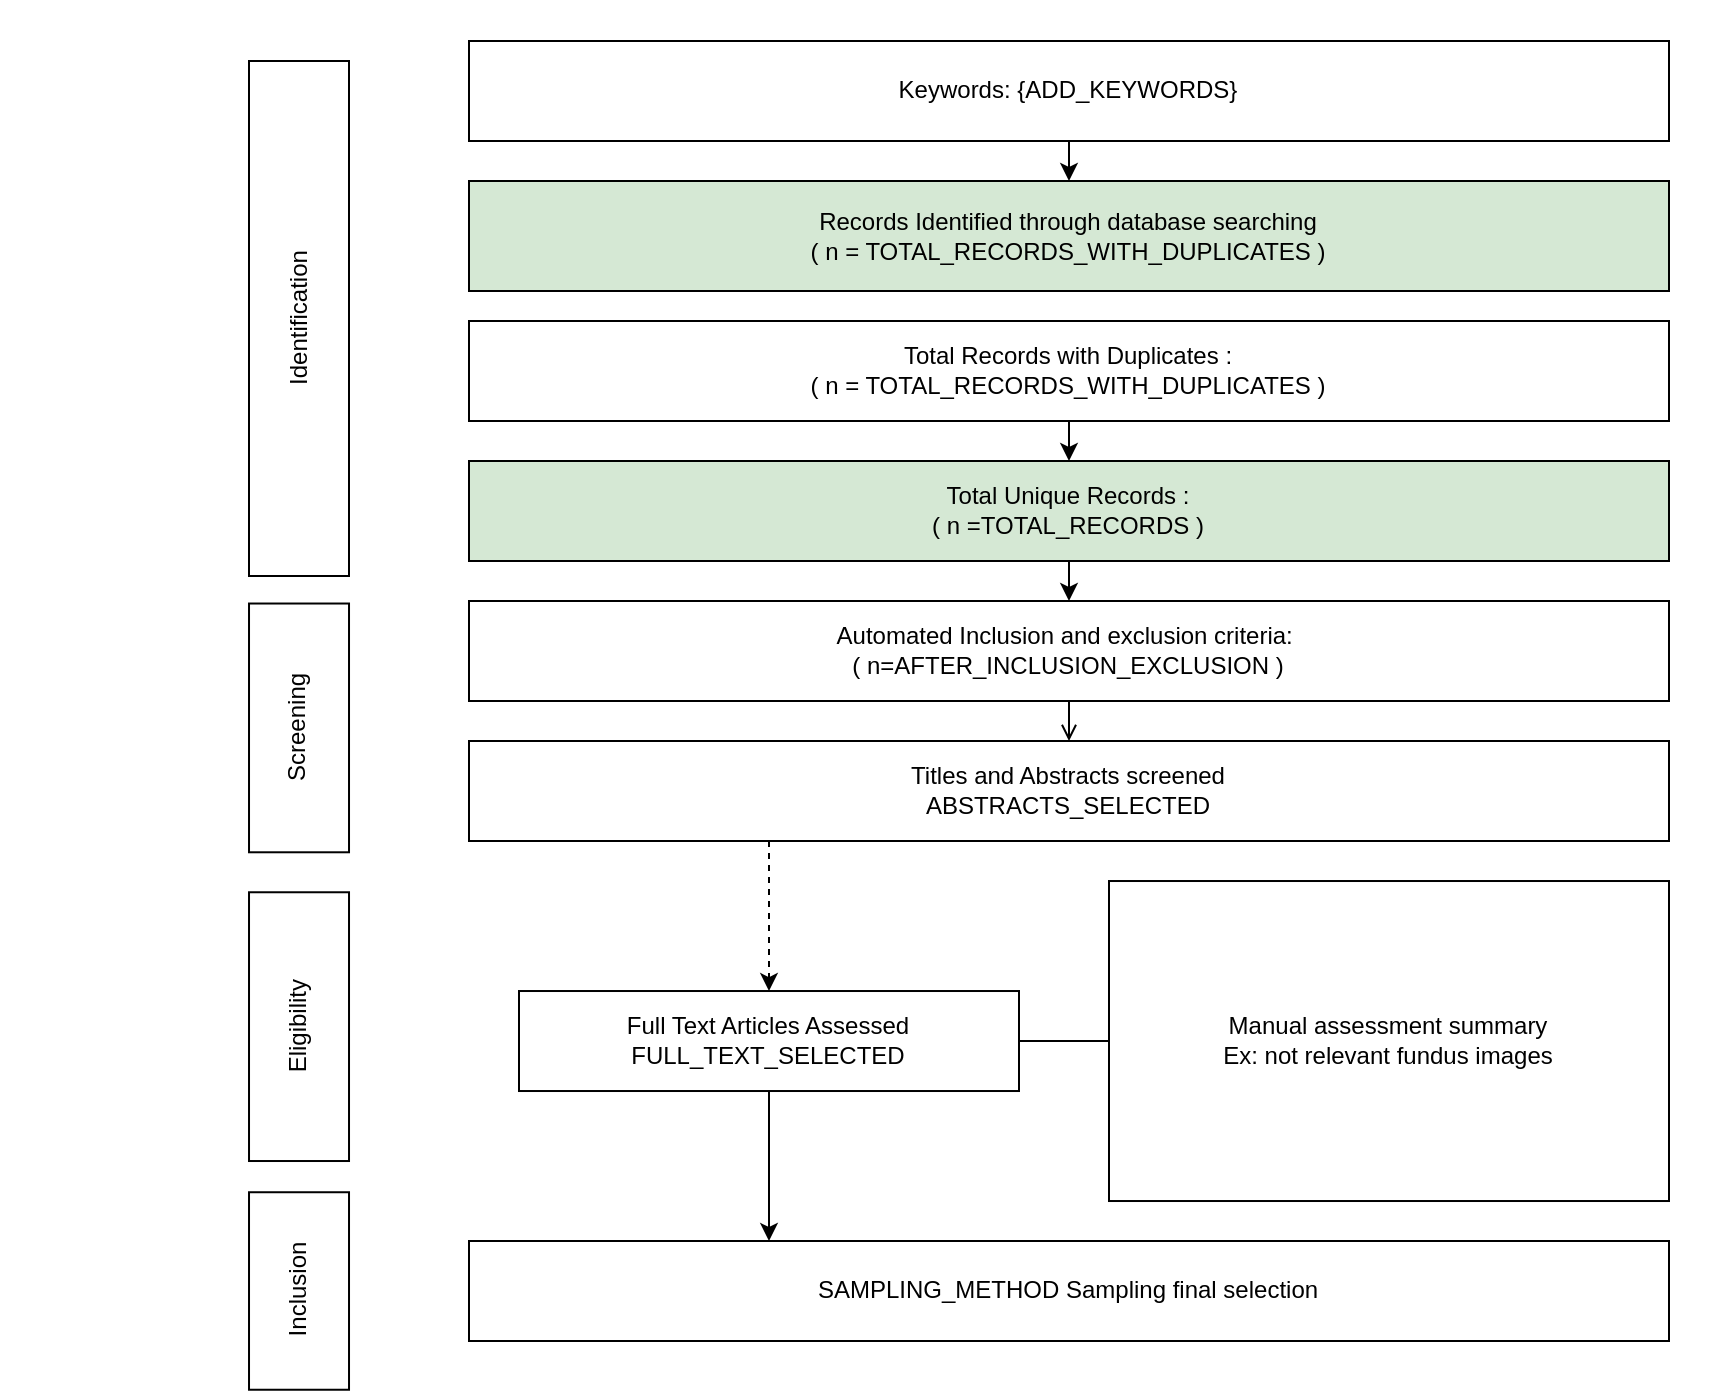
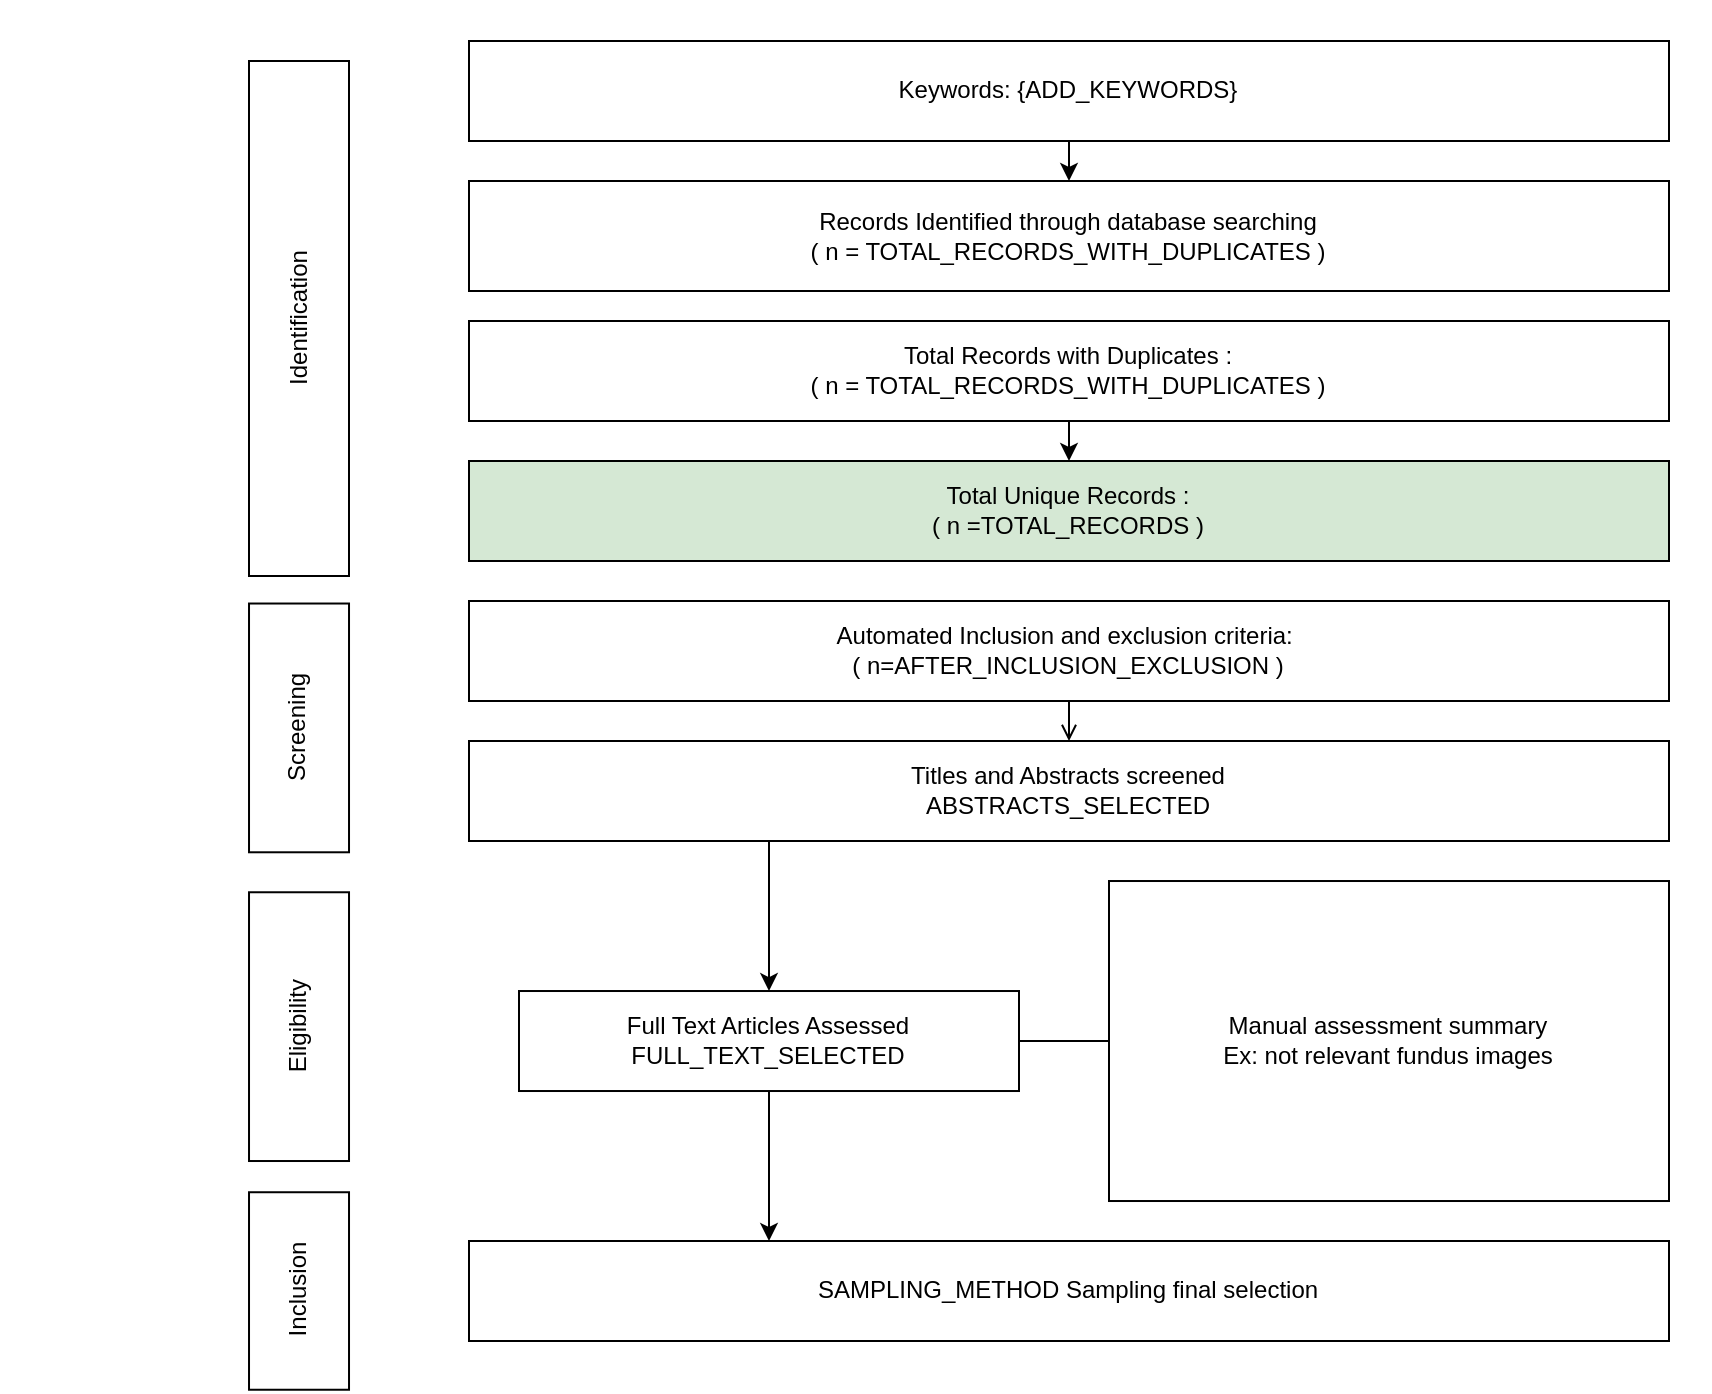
- <mxCell id="5" value="Records Identified through database searching&lt;br&gt;( n = TOTAL_RECORDS_WITH_DUPLICATES )" style="rounded=0;whiteSpace=wrap;html=1;rotation=0;fillColor=#d5e8d4;" vertex="1" parent="1"><mxGeometry x="234" y="90" width="600" height="55" as="geometry" /></mxCell>
+ <mxCell id="5" value="Records Identified through database searching&lt;br&gt;( n = TOTAL_RECORDS_WITH_DUPLICATES )" style="rounded=0;whiteSpace=wrap;html=1;rotation=0;" vertex="1" parent="1"><mxGeometry x="234" y="90" width="600" height="55" as="geometry" /></mxCell>
- <mxCell id="8" style="edgeStyle=orthogonalEdgeStyle;rounded=0;orthogonalLoop=1;jettySize=auto;html=1;exitX=0.5;exitY=1;exitDx=0;exitDy=0;entryX=0.5;entryY=0;entryDx=0;entryDy=0;" edge="1" parent="1" source="9" target="12"><mxGeometry relative="1" as="geometry" /></mxCell>
- <mxCell id="21" style="edgeStyle=orthogonalEdgeStyle;rounded=0;orthogonalLoop=1;jettySize=auto;html=1;exitX=0.25;exitY=1;exitDx=0;exitDy=0;entryX=0.5;entryY=0;entryDx=0;entryDy=0;dashed=1;" edge="1" parent="1" source="13" target="16"><mxGeometry relative="1" as="geometry" /></mxCell>
+ <mxCell id="21" style="edgeStyle=orthogonalEdgeStyle;rounded=0;orthogonalLoop=1;jettySize=auto;html=1;exitX=0.25;exitY=1;exitDx=0;exitDy=0;entryX=0.5;entryY=0;entryDx=0;entryDy=0;" edge="1" parent="1" source="13" target="16"><mxGeometry relative="1" as="geometry" /></mxCell>
